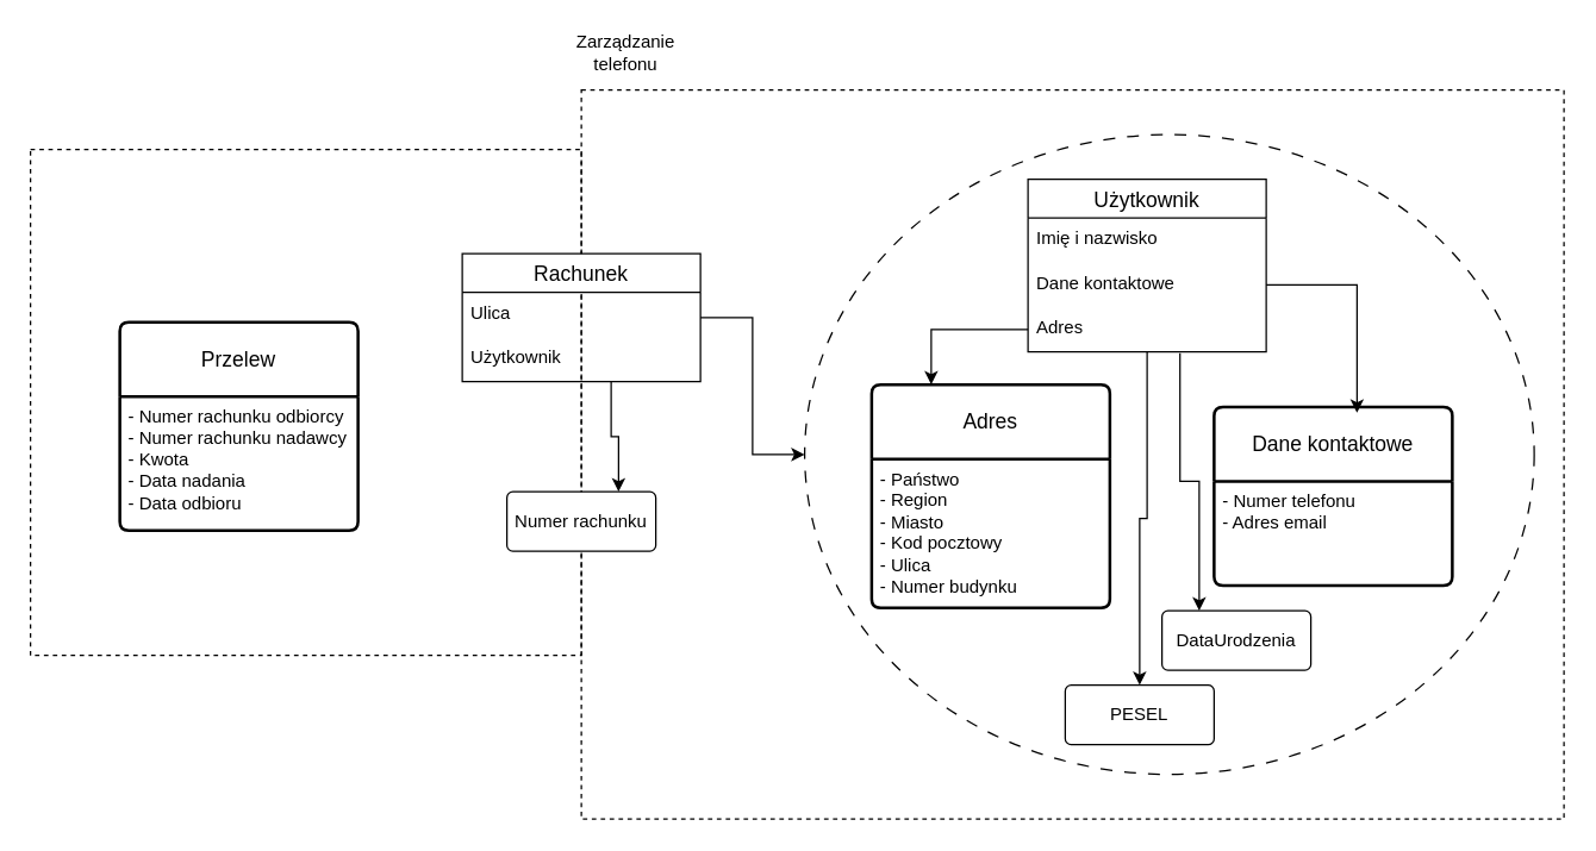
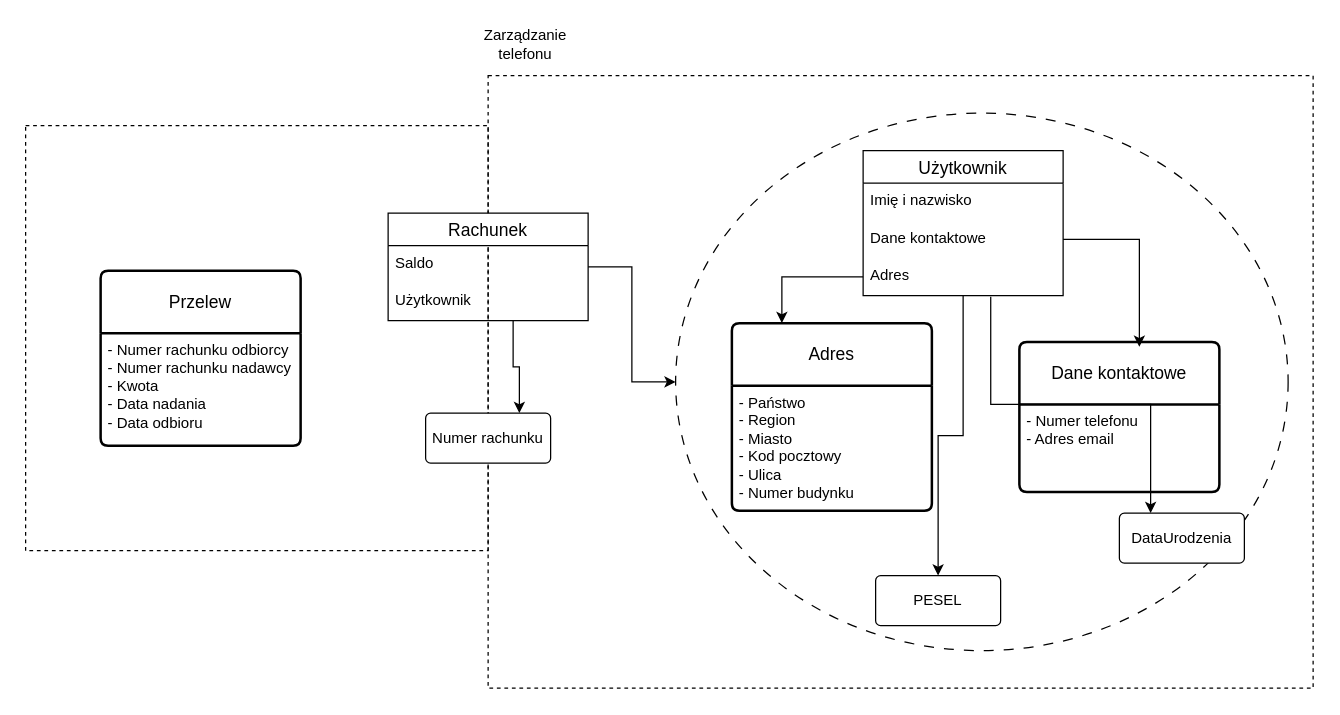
- <mxCell id="18" value="Ulica" style="text;strokeColor=none;fillColor=none;spacingLeft=4;spacingRight=4;overflow=hidden;rotatable=0;points=[[0,0.5],[1,0.5]];portConstraint=eastwest;fontSize=12;whiteSpace=wrap;html=1;" vertex="1" parent="17"><mxGeometry y="26" width="160" height="30" as="geometry" /></mxCell>
+ <mxCell id="18" value="Saldo" style="text;strokeColor=none;fillColor=none;spacingLeft=4;spacingRight=4;overflow=hidden;rotatable=0;points=[[0,0.5],[1,0.5]];portConstraint=eastwest;fontSize=12;whiteSpace=wrap;html=1;" vertex="1" parent="17"><mxGeometry y="26" width="160" height="30" as="geometry" /></mxCell>
- <mxCell id="22" value="DataUrodzenia" style="rounded=1;arcSize=10;whiteSpace=wrap;html=1;align=center;" vertex="1" parent="1"><mxGeometry x="780" y="410" width="100" height="40" as="geometry" /></mxCell>
+ <mxCell id="22" value="DataUrodzenia" style="rounded=1;arcSize=10;whiteSpace=wrap;html=1;align=center;" vertex="1" parent="1"><mxGeometry x="895" y="410" width="100" height="40" as="geometry" /></mxCell>
- <mxCell id="23" value="PESEL" style="rounded=1;arcSize=10;whiteSpace=wrap;html=1;align=center;" vertex="1" parent="1"><mxGeometry x="715" y="460" width="100" height="40" as="geometry" /></mxCell>
+ <mxCell id="23" value="PESEL" style="rounded=1;arcSize=10;whiteSpace=wrap;html=1;align=center;" vertex="1" parent="1"><mxGeometry x="700" y="460" width="100" height="40" as="geometry" /></mxCell>
